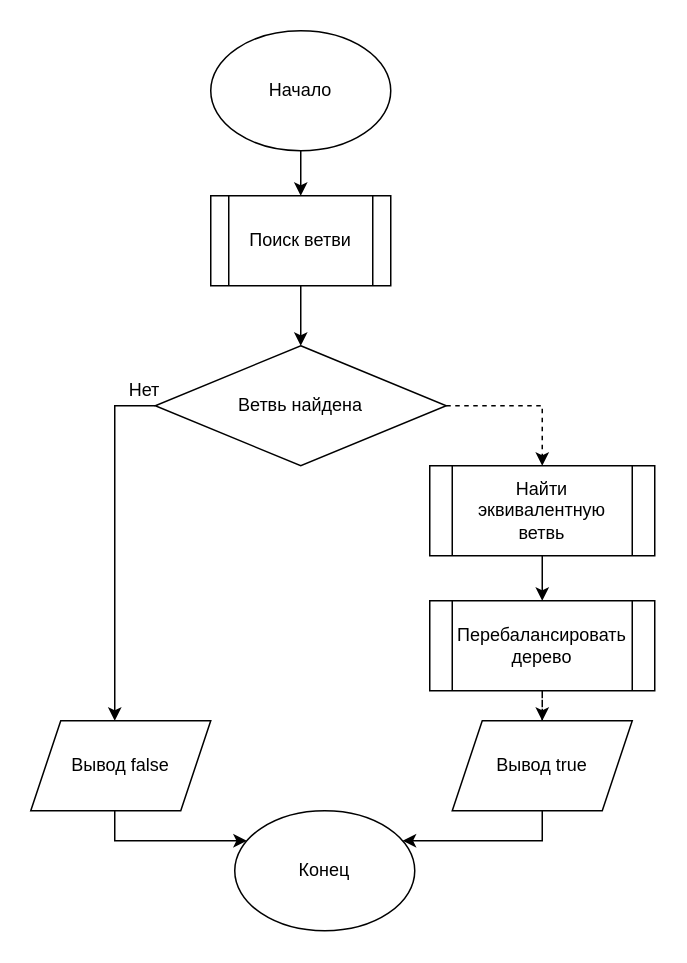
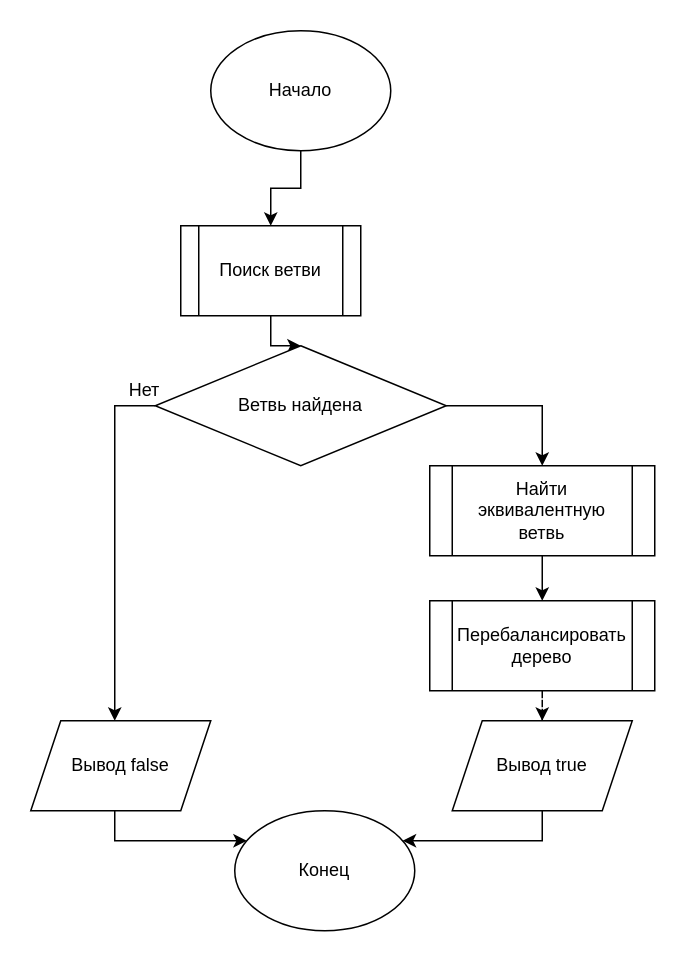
- <mxCell id="6" value="Поиск ветви" style="shape=process;whiteSpace=wrap;html=1;backgroundOutline=1;" parent="1" vertex="1"><mxGeometry x="140" y="130" width="120" height="60" as="geometry" /></mxCell>
+ <mxCell id="6" value="Поиск ветви" style="shape=process;whiteSpace=wrap;html=1;backgroundOutline=1;" parent="1" vertex="1"><mxGeometry x="120" y="150" width="120" height="60" as="geometry" /></mxCell>
- <mxCell id="7" style="edgeStyle=orthogonalEdgeStyle;rounded=0;orthogonalLoop=1;jettySize=auto;html=1;entryX=0.5;entryY=0;entryDx=0;entryDy=0;dashed=1;" parent="1" source="9" target="11" edge="1"><mxGeometry relative="1" as="geometry"><Array as="points"><mxPoint x="361" y="270" /></Array></mxGeometry></mxCell>
+ <mxCell id="7" style="edgeStyle=orthogonalEdgeStyle;rounded=0;orthogonalLoop=1;jettySize=auto;html=1;entryX=0.5;entryY=0;entryDx=0;entryDy=0;" parent="1" source="9" target="11" edge="1"><mxGeometry relative="1" as="geometry"><Array as="points"><mxPoint x="361" y="270" /></Array></mxGeometry></mxCell>
